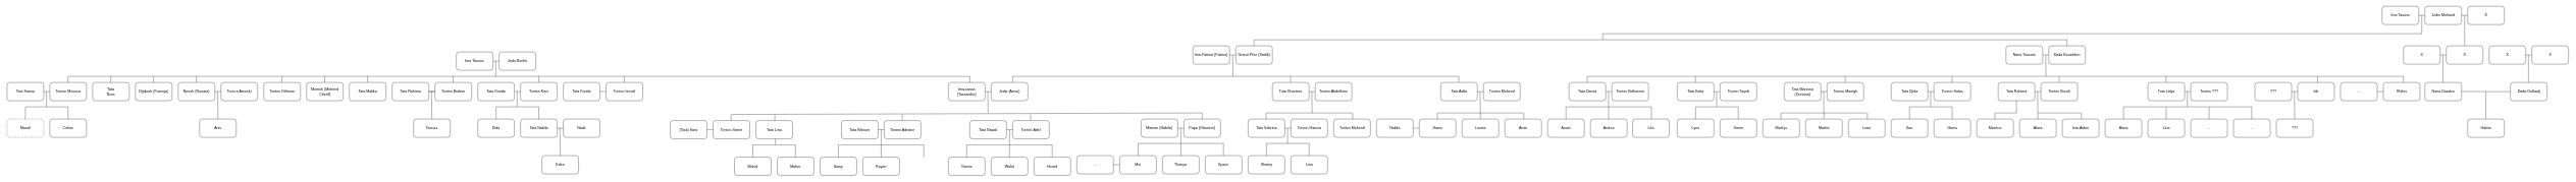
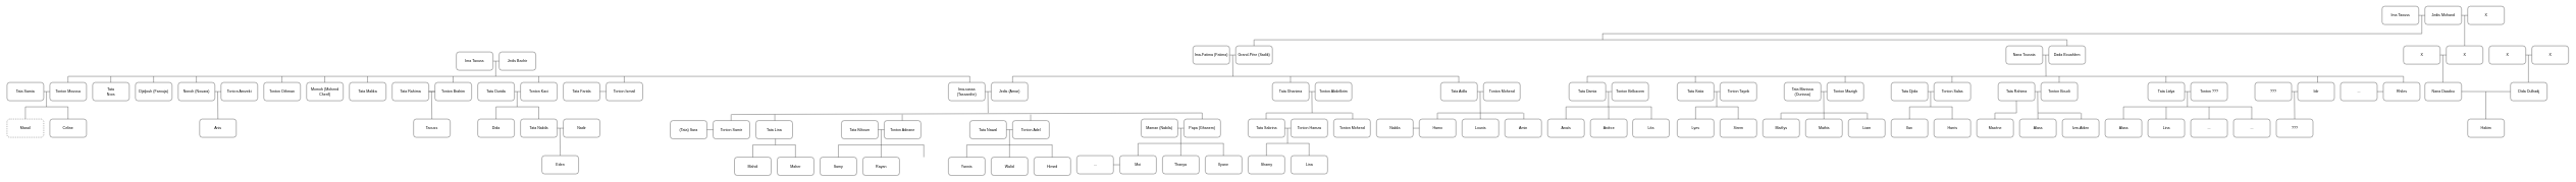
- <mxCell id="143" value="Dada Oulhadj" style="whiteSpace=wrap;html=1;rounded=1;strokeColor=light-dark(#000000,#FF0000);" parent="1" vertex="1"><mxGeometry x="8210.56" y="270" width="120" height="60" as="geometry" /></mxCell>
+ <mxCell id="143" value="Dida Oulhadj" style="whiteSpace=wrap;html=1;rounded=1;strokeColor=light-dark(#000000,#FF0000);" parent="1" vertex="1"><mxGeometry x="8210.56" y="270" width="120" height="60" as="geometry" /></mxCell>
